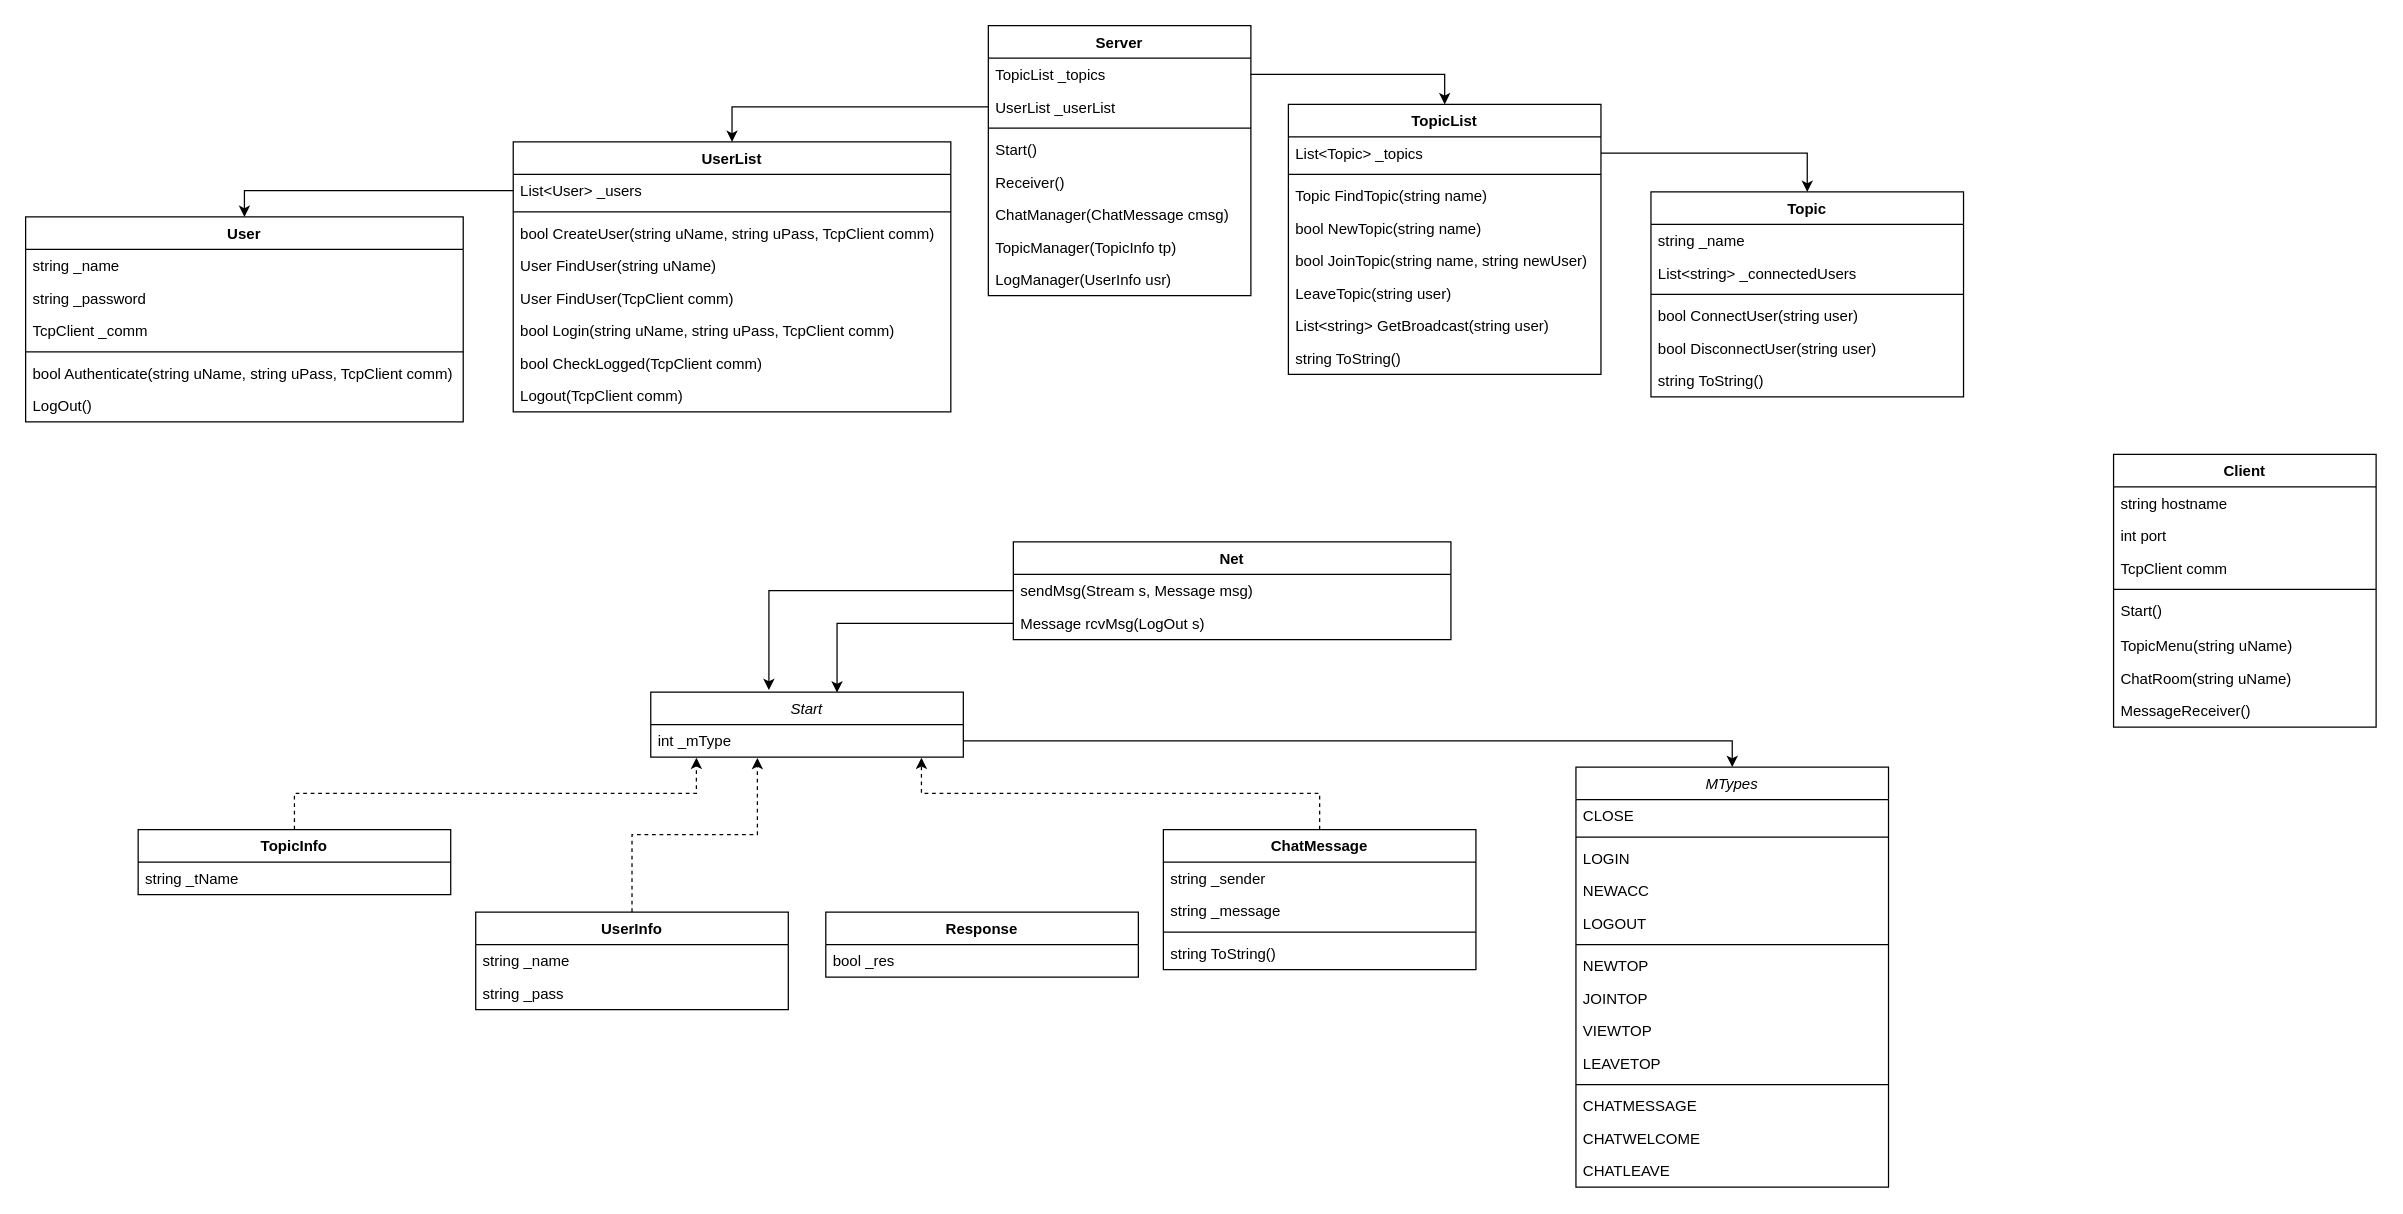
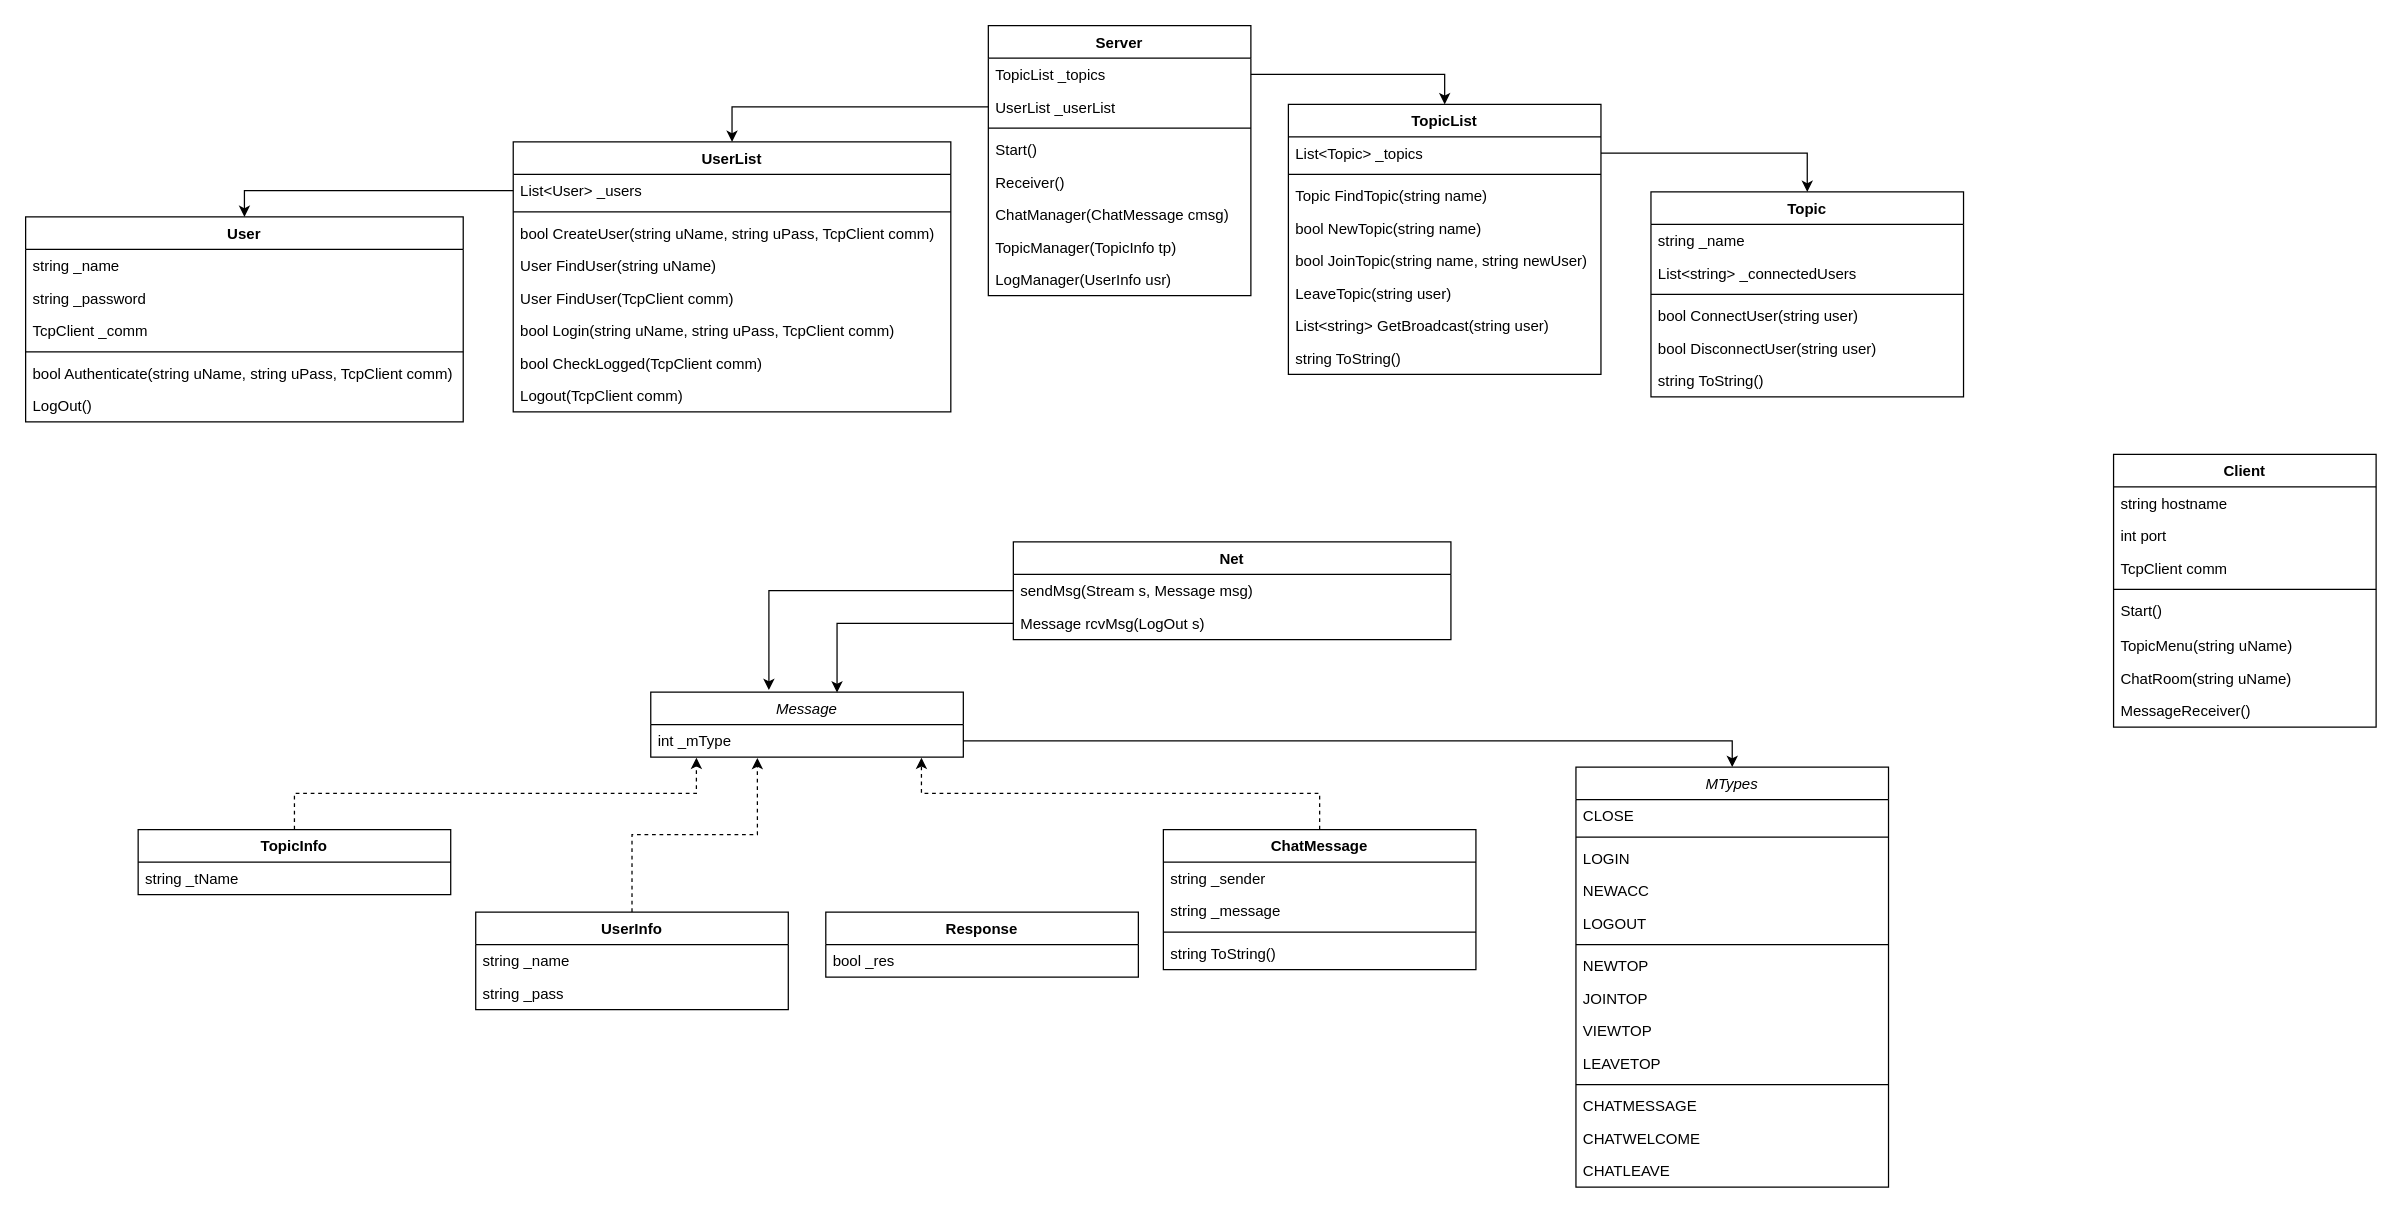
- <mxCell id="47" value="Start" style="swimlane;fontStyle=2;align=center;verticalAlign=top;childLayout=stackLayout;horizontal=1;startSize=26;horizontalStack=0;resizeParent=1;resizeParentMax=0;resizeLast=0;collapsible=1;marginBottom=0;" vertex="1" parent="1"><mxGeometry x="520" y="553" width="250" height="52" as="geometry" /></mxCell>
+ <mxCell id="47" value="Message" style="swimlane;fontStyle=2;align=center;verticalAlign=top;childLayout=stackLayout;horizontal=1;startSize=26;horizontalStack=0;resizeParent=1;resizeParentMax=0;resizeLast=0;collapsible=1;marginBottom=0;" vertex="1" parent="1"><mxGeometry x="520" y="553" width="250" height="52" as="geometry" /></mxCell>
